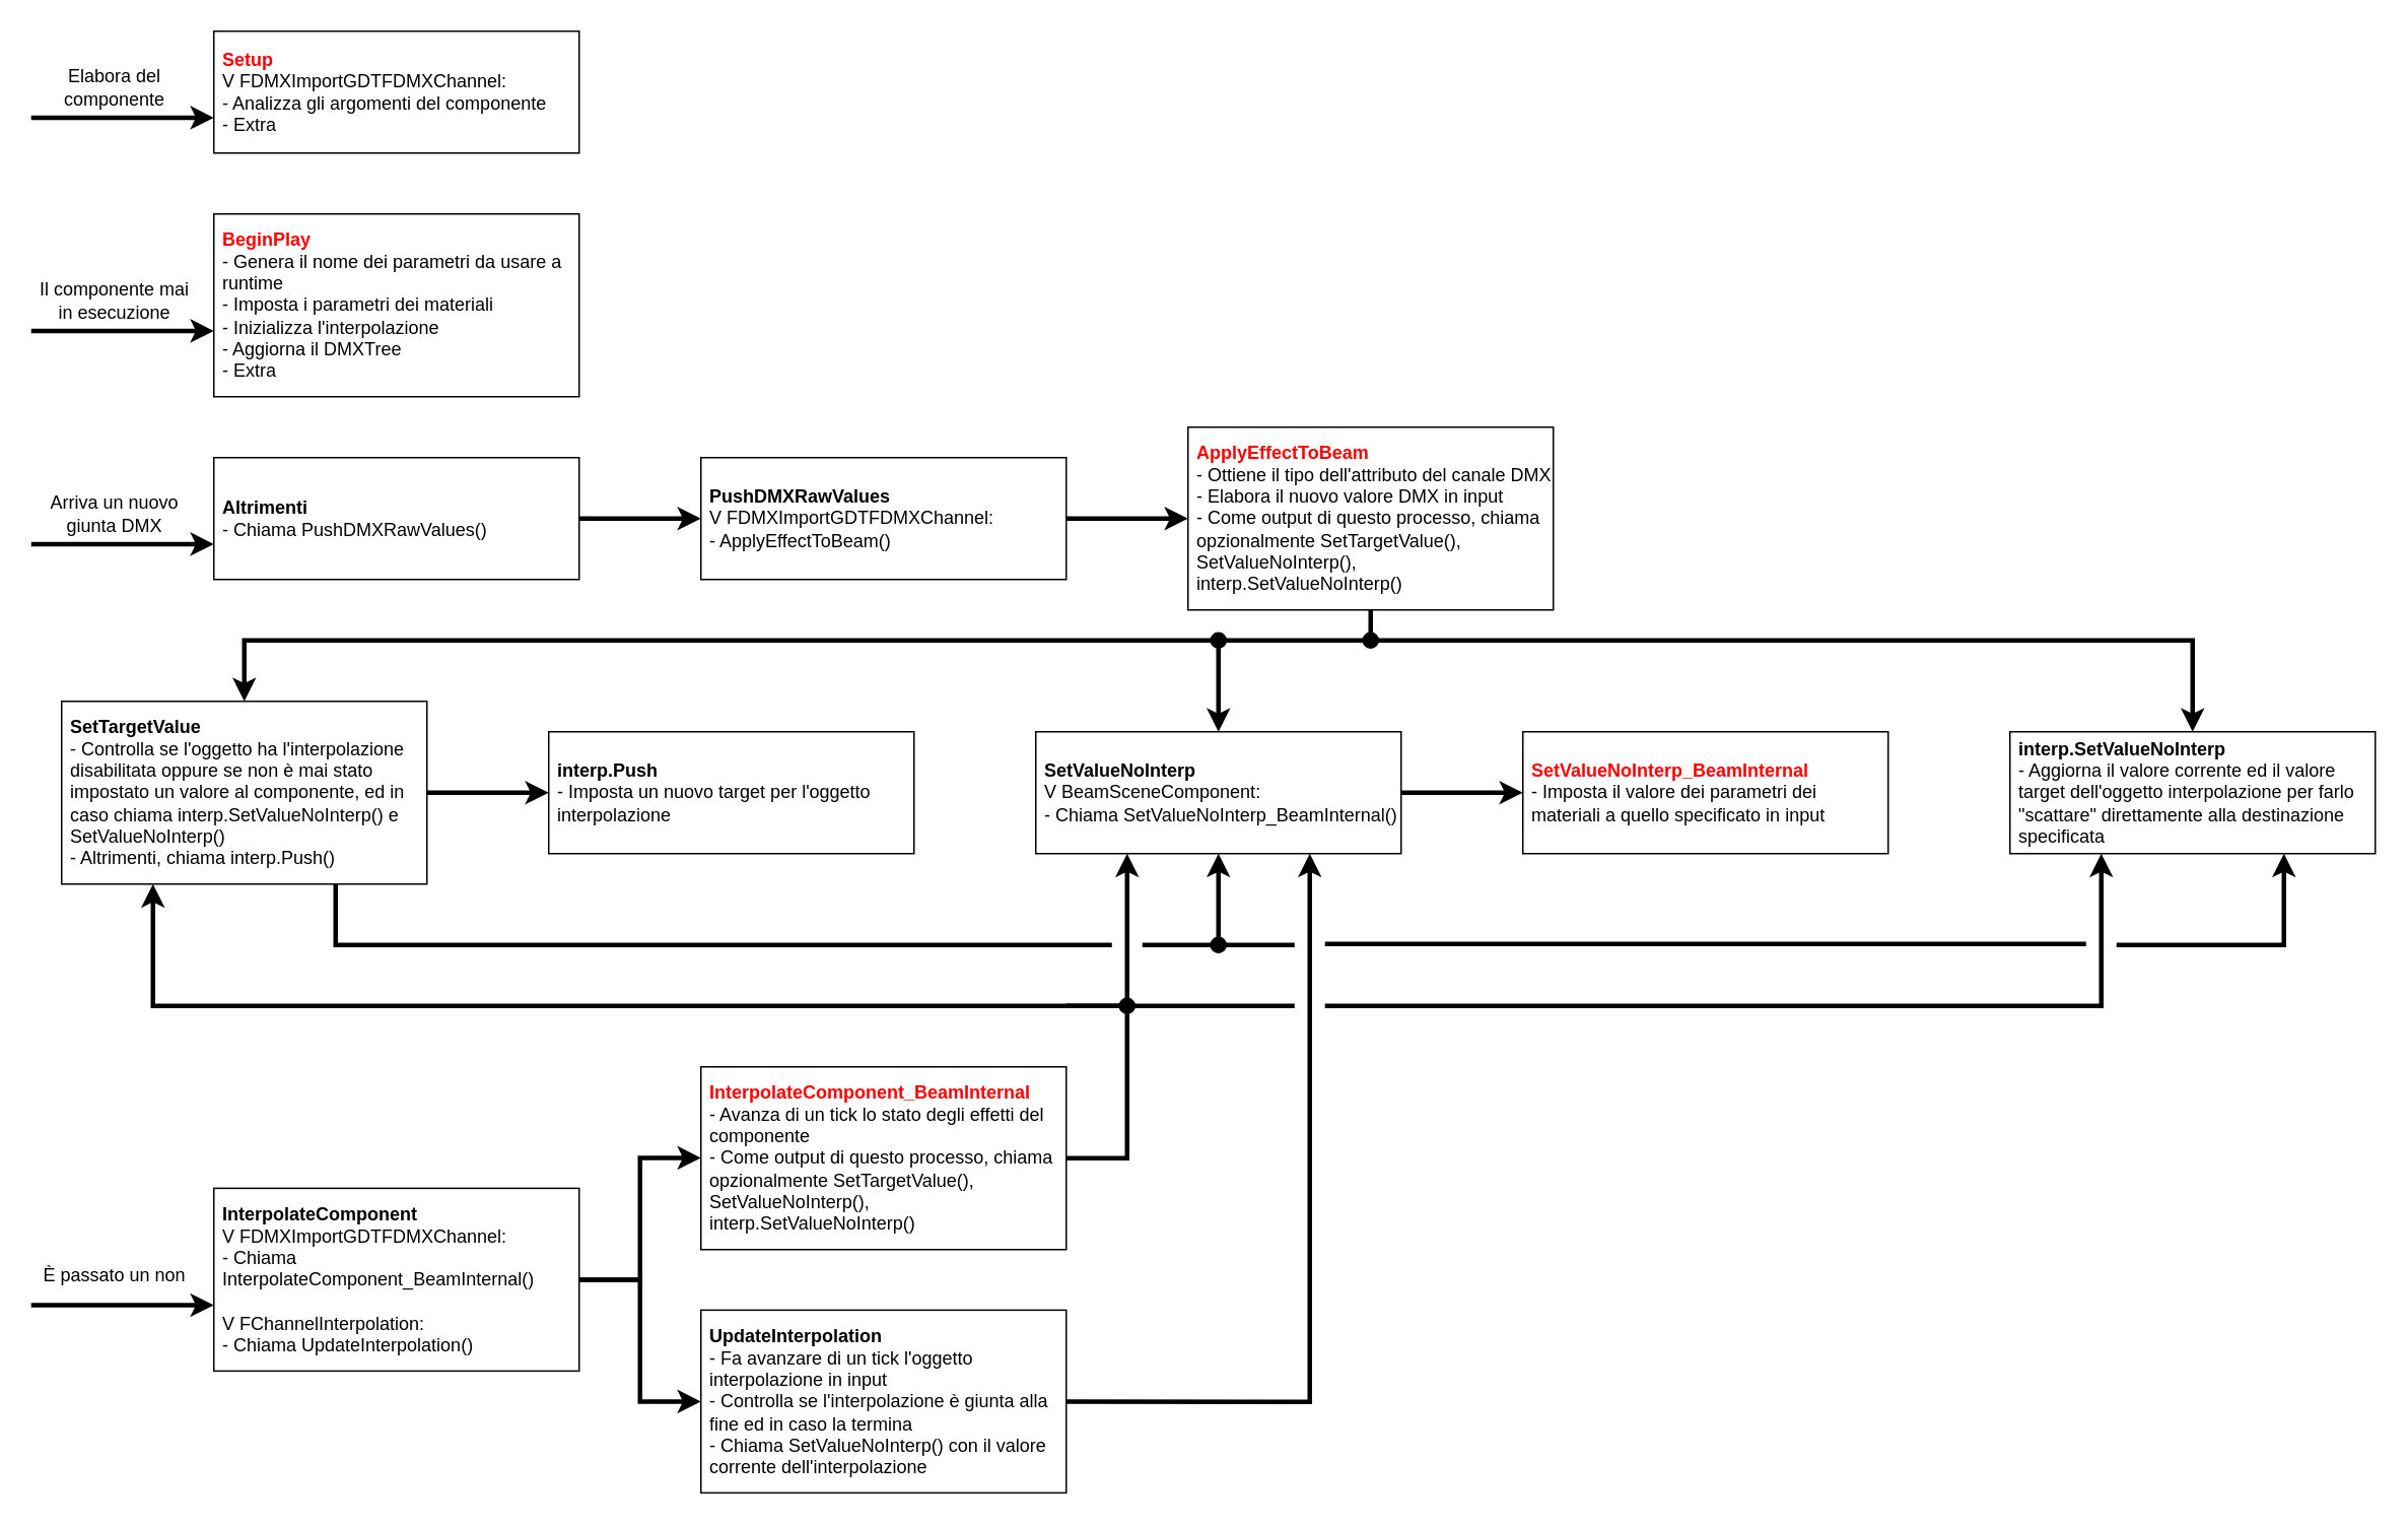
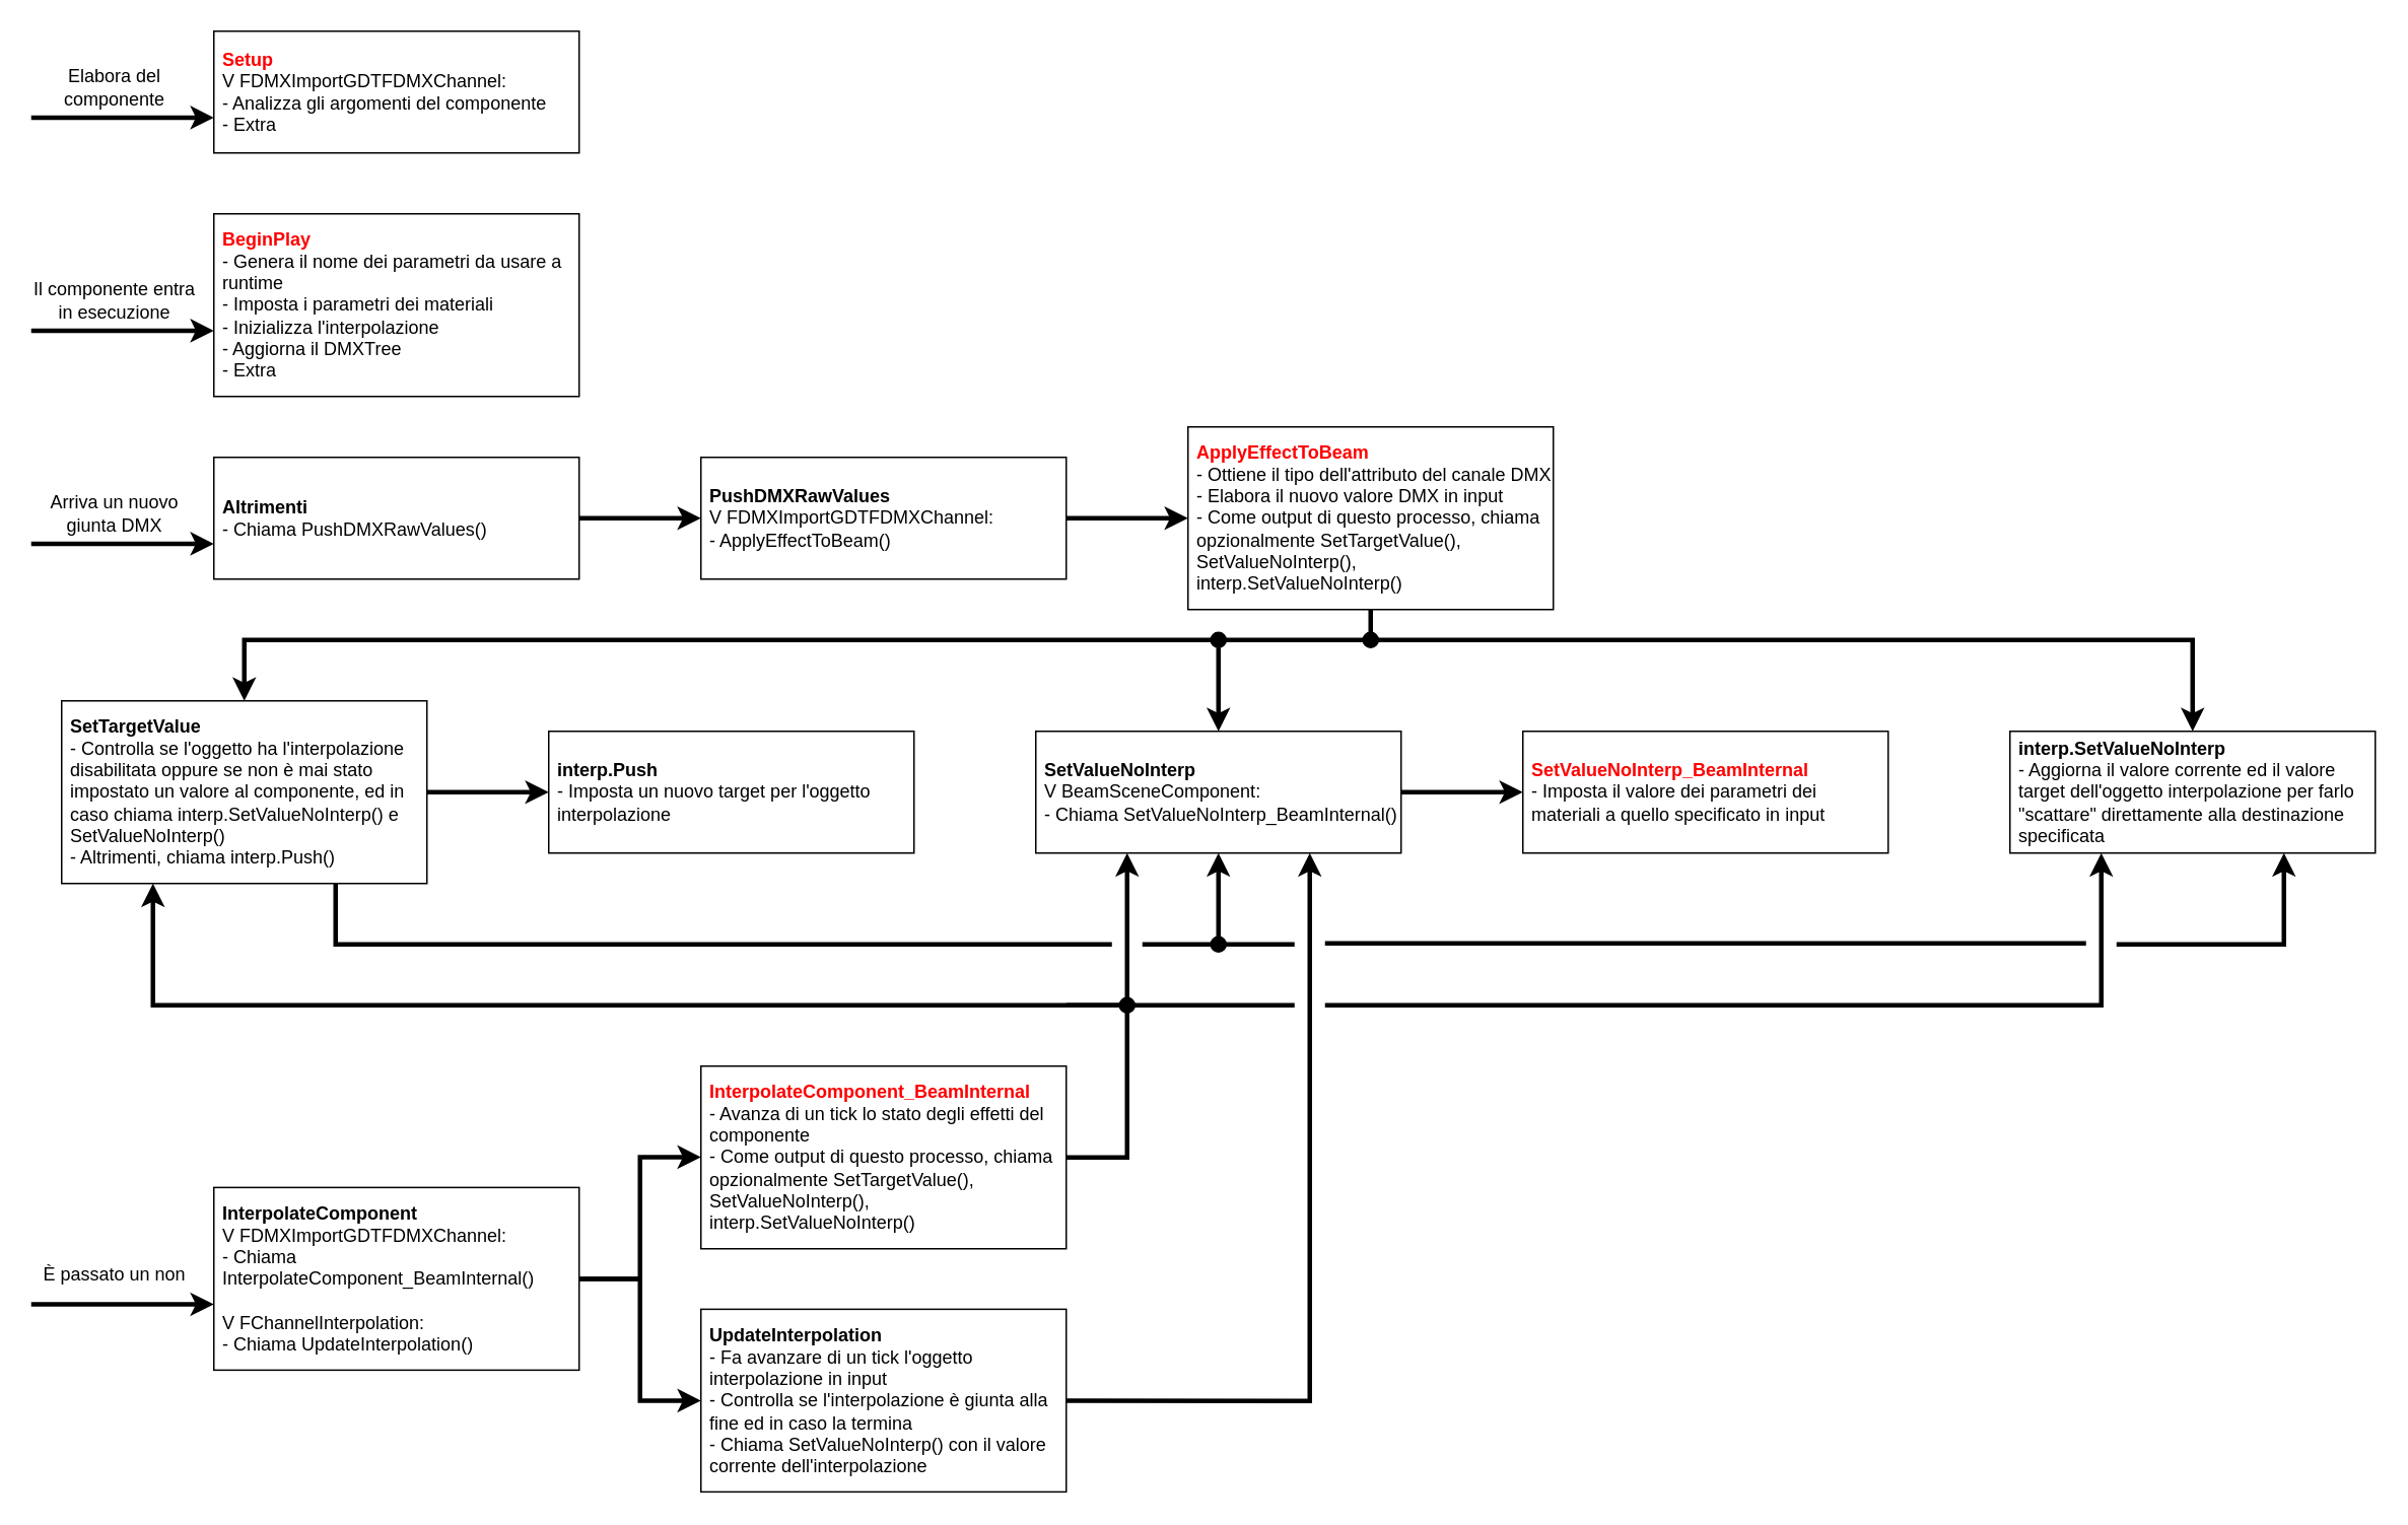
- <mxCell id="9" value="Il componente mai in esecuzione" style="text;html=1;strokeColor=none;fillColor=none;align=center;verticalAlign=middle;whiteSpace=wrap;rounded=0;" vertex="1" parent="1"><mxGeometry x="20" y="182.25" width="110" height="30" as="geometry" /></mxCell>
+ <mxCell id="9" value="Il componente entra in esecuzione" style="text;html=1;strokeColor=none;fillColor=none;align=center;verticalAlign=middle;whiteSpace=wrap;rounded=0;" vertex="1" parent="1"><mxGeometry x="20" y="182.25" width="110" height="30" as="geometry" /></mxCell>
